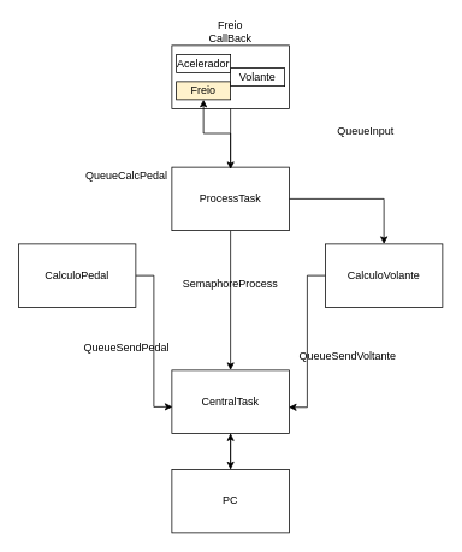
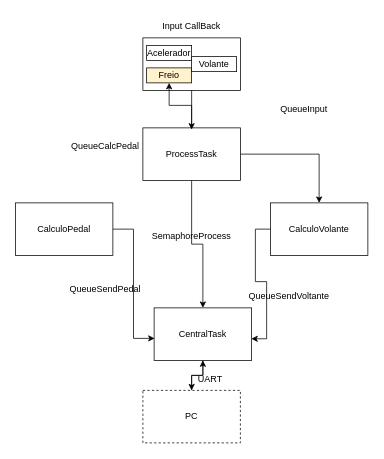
- <mxCell id="6" value="Freio CallBack" style="text;html=1;align=center;verticalAlign=middle;whiteSpace=wrap;rounded=0;" vertex="1" parent="1"><mxGeometry x="215" y="20" width="80" height="30" as="geometry" /></mxCell>
+ <mxCell id="6" value="Input CallBack" style="text;html=1;align=center;verticalAlign=middle;whiteSpace=wrap;rounded=0;" vertex="1" parent="1"><mxGeometry x="215" y="20" width="80" height="30" as="geometry" /></mxCell>
- <mxCell id="10" value="ProcessTask" style="rounded=0;whiteSpace=wrap;html=1;" vertex="1" parent="1"><mxGeometry x="190" y="185" width="130" height="70" as="geometry" /></mxCell>
+ <mxCell id="10" value="ProcessTask" style="rounded=0;whiteSpace=wrap;html=1;" vertex="1" parent="1"><mxGeometry x="190" y="170" width="130" height="70" as="geometry" /></mxCell>
- <mxCell id="15" value="CentralTask" style="rounded=0;whiteSpace=wrap;html=1;" vertex="1" parent="1"><mxGeometry x="190" y="410" width="130" height="70" as="geometry" /></mxCell>
+ <mxCell id="15" value="CentralTask" style="rounded=0;whiteSpace=wrap;html=1;" vertex="1" parent="1"><mxGeometry x="205" y="410" width="130" height="70" as="geometry" /></mxCell>
+ <mxCell id="20" value="UART" style="text;html=1;align=center;verticalAlign=middle;whiteSpace=wrap;rounded=0;" vertex="1" parent="1"><mxGeometry x="250" y="490" width="60" height="30" as="geometry" /></mxCell>
- <mxCell id="17" value="PC" style="rounded=0;whiteSpace=wrap;html=1;" vertex="1" parent="1"><mxGeometry x="190" y="520" width="130" height="70" as="geometry" /></mxCell>
+ <mxCell id="17" value="PC" style="rounded=0;whiteSpace=wrap;html=1;dashed=1;" vertex="1" parent="1"><mxGeometry x="190" y="520" width="130" height="70" as="geometry" /></mxCell>
